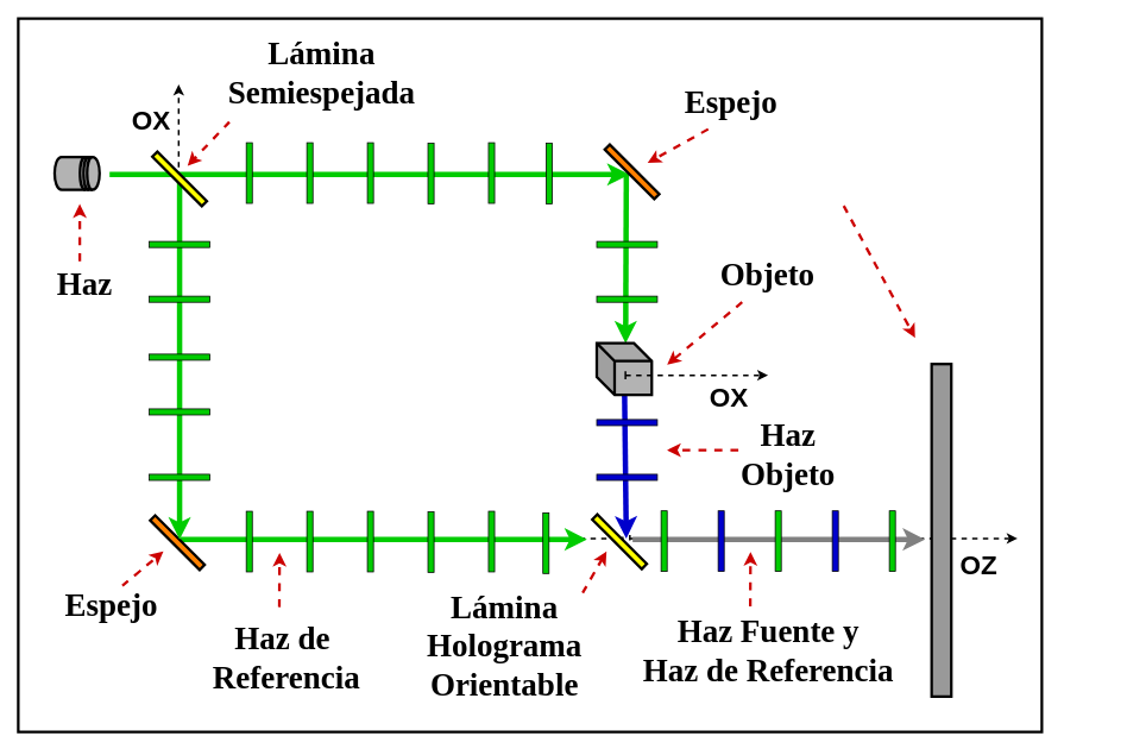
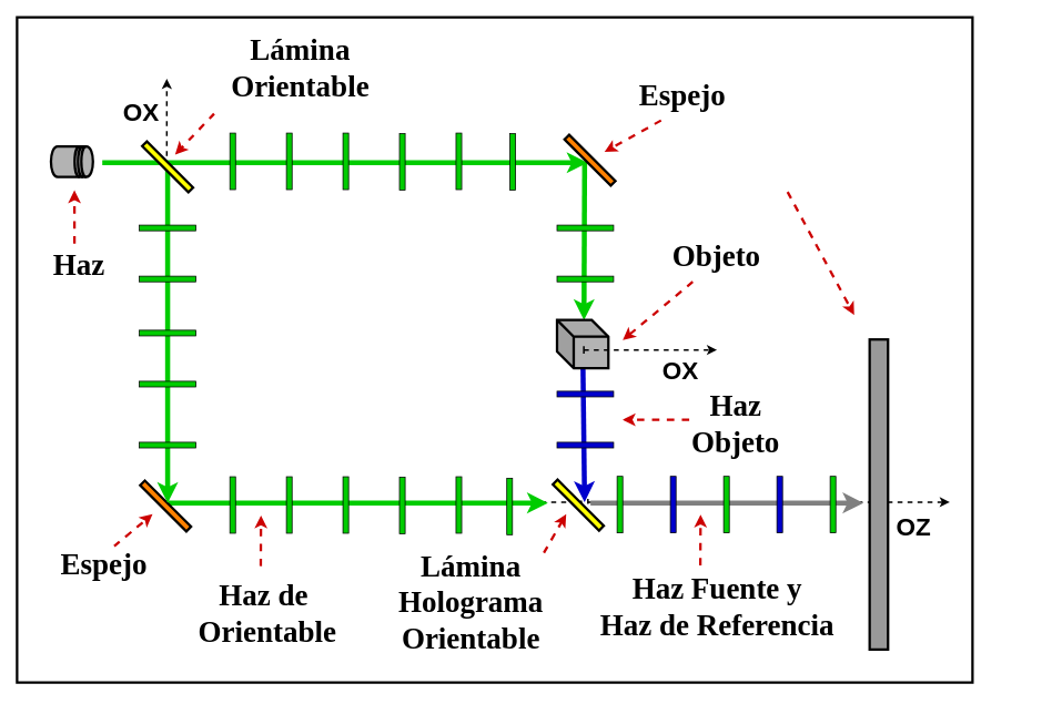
- <mxCell id="46" value="Lámina&lt;br&gt;Semiespejada" style="text;html=1;align=center;verticalAlign=middle;resizable=1;points=[];autosize=1;strokeColor=none;fillColor=none;fontSize=36;fontFamily=Times New Roman;fontColor=#000000;fontStyle=1;movable=1;rotatable=1;deletable=1;editable=1;connectable=1;" parent="1" vertex="1"><mxGeometry x="265.81" y="32" width="187.54" height="100" as="geometry" /></mxCell>
+ <mxCell id="46" value="Lámina&lt;br&gt;Orientable" style="text;html=1;align=center;verticalAlign=middle;resizable=1;points=[];autosize=1;strokeColor=none;fillColor=none;fontSize=36;fontFamily=Times New Roman;fontColor=#000000;fontStyle=1;movable=1;rotatable=1;deletable=1;editable=1;connectable=1;" parent="1" vertex="1"><mxGeometry x="265.81" y="32" width="187.54" height="100" as="geometry" /></mxCell>
- <mxCell id="36" value="Haz de&lt;br style=&quot;border-color: var(--border-color);&quot;&gt;&amp;nbsp;Referencia" style="text;html=1;align=center;verticalAlign=middle;resizable=1;points=[];autosize=1;strokeColor=none;fillColor=none;fontSize=36;fontFamily=Times New Roman;fontColor=#000000;fontStyle=1;movable=1;rotatable=1;deletable=1;editable=1;connectable=1;" parent="1" vertex="1"><mxGeometry x="217.81" y="687.18" width="196" height="100" as="geometry" /></mxCell>
+ <mxCell id="36" value="Haz de&lt;br style=&quot;border-color: var(--border-color);&quot;&gt;&amp;nbsp;Orientable" style="text;html=1;align=center;verticalAlign=middle;resizable=1;points=[];autosize=1;strokeColor=none;fillColor=none;fontSize=36;fontFamily=Times New Roman;fontColor=#000000;fontStyle=1;movable=1;rotatable=1;deletable=1;editable=1;connectable=1;" parent="1" vertex="1"><mxGeometry x="217.81" y="687.18" width="196" height="100" as="geometry" /></mxCell>
